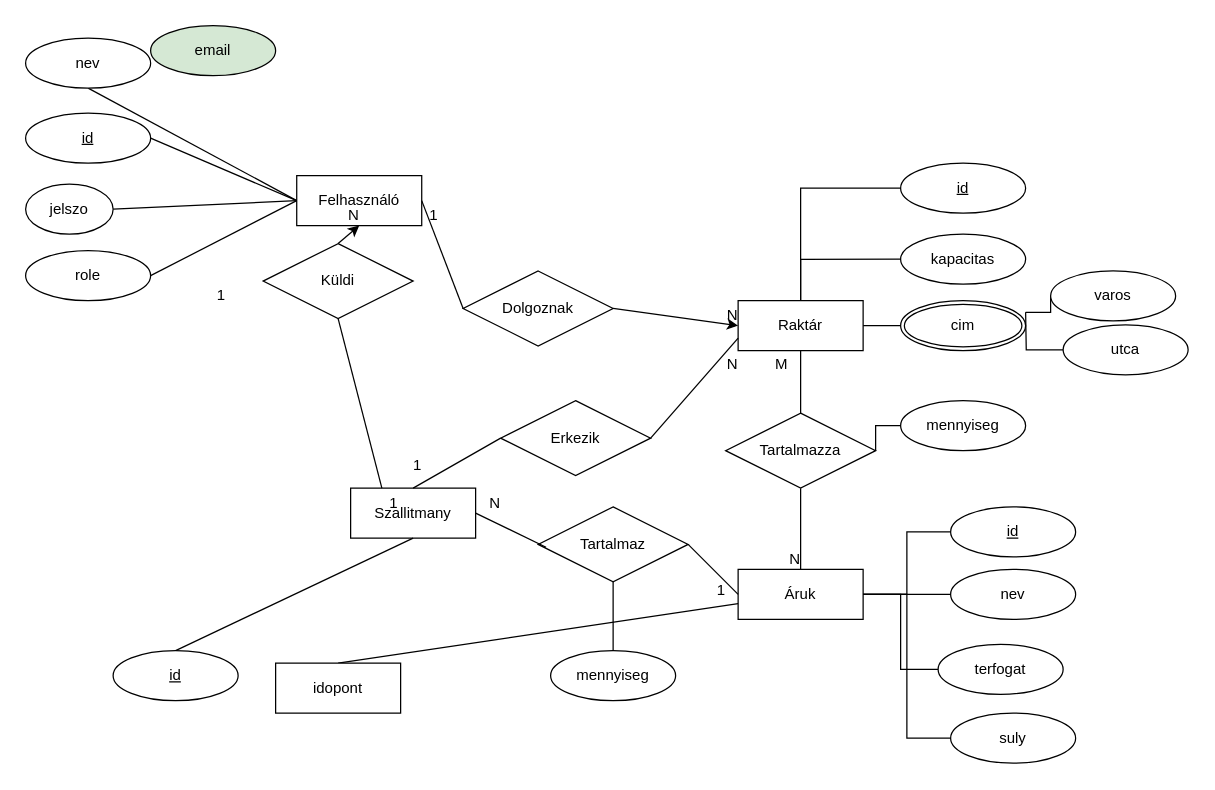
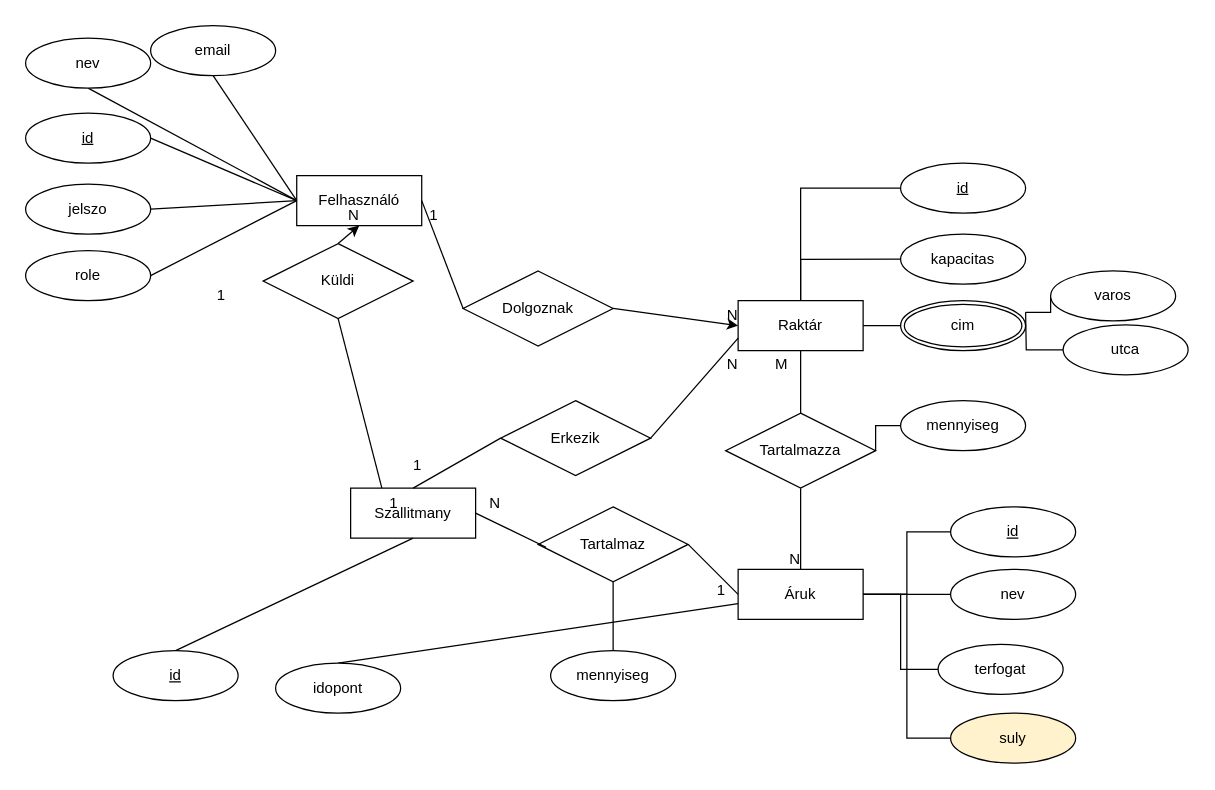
- <mxCell id="12" value="email" style="ellipse;whiteSpace=wrap;html=1;align=center;fillColor=#d5e8d4;" parent="1" vertex="1"><mxGeometry x="120" y="20" width="100" height="40" as="geometry" /></mxCell>
+ <mxCell id="12" value="email" style="ellipse;whiteSpace=wrap;html=1;align=center;" parent="1" vertex="1"><mxGeometry x="120" y="20" width="100" height="40" as="geometry" /></mxCell>
+ <mxCell id="11" style="rounded=0;orthogonalLoop=1;jettySize=auto;html=1;exitX=0.5;exitY=1;exitDx=0;exitDy=0;entryX=0;entryY=0.5;entryDx=0;entryDy=0;endArrow=none;endFill=0;" parent="1" source="12" target="2" edge="1"><mxGeometry relative="1" as="geometry" /></mxCell>
- <mxCell id="14" value="jelszo" style="ellipse;whiteSpace=wrap;html=1;align=center;" parent="1" vertex="1"><mxGeometry x="20" y="146.88" width="70" height="40" as="geometry" /></mxCell>
+ <mxCell id="14" value="jelszo" style="ellipse;whiteSpace=wrap;html=1;align=center;" parent="1" vertex="1"><mxGeometry x="20" y="146.88" width="100" height="40" as="geometry" /></mxCell>
- <mxCell id="22" value="idopont" style="whiteSpace=wrap;html=1;align=center;rounded=0;" parent="1" vertex="1"><mxGeometry x="220" y="530" width="100" height="40" as="geometry" /></mxCell>
+ <mxCell id="22" value="idopont" style="ellipse;whiteSpace=wrap;html=1;align=center;" parent="1" vertex="1"><mxGeometry x="220" y="530" width="100" height="40" as="geometry" /></mxCell>
- <mxCell id="61" value="suly" style="ellipse;whiteSpace=wrap;html=1;align=center;" parent="1" vertex="1"><mxGeometry x="760" y="570" width="100" height="40" as="geometry" /></mxCell>
+ <mxCell id="61" value="suly" style="ellipse;whiteSpace=wrap;html=1;align=center;fillColor=#fff2cc;" parent="1" vertex="1"><mxGeometry x="760" y="570" width="100" height="40" as="geometry" /></mxCell>
